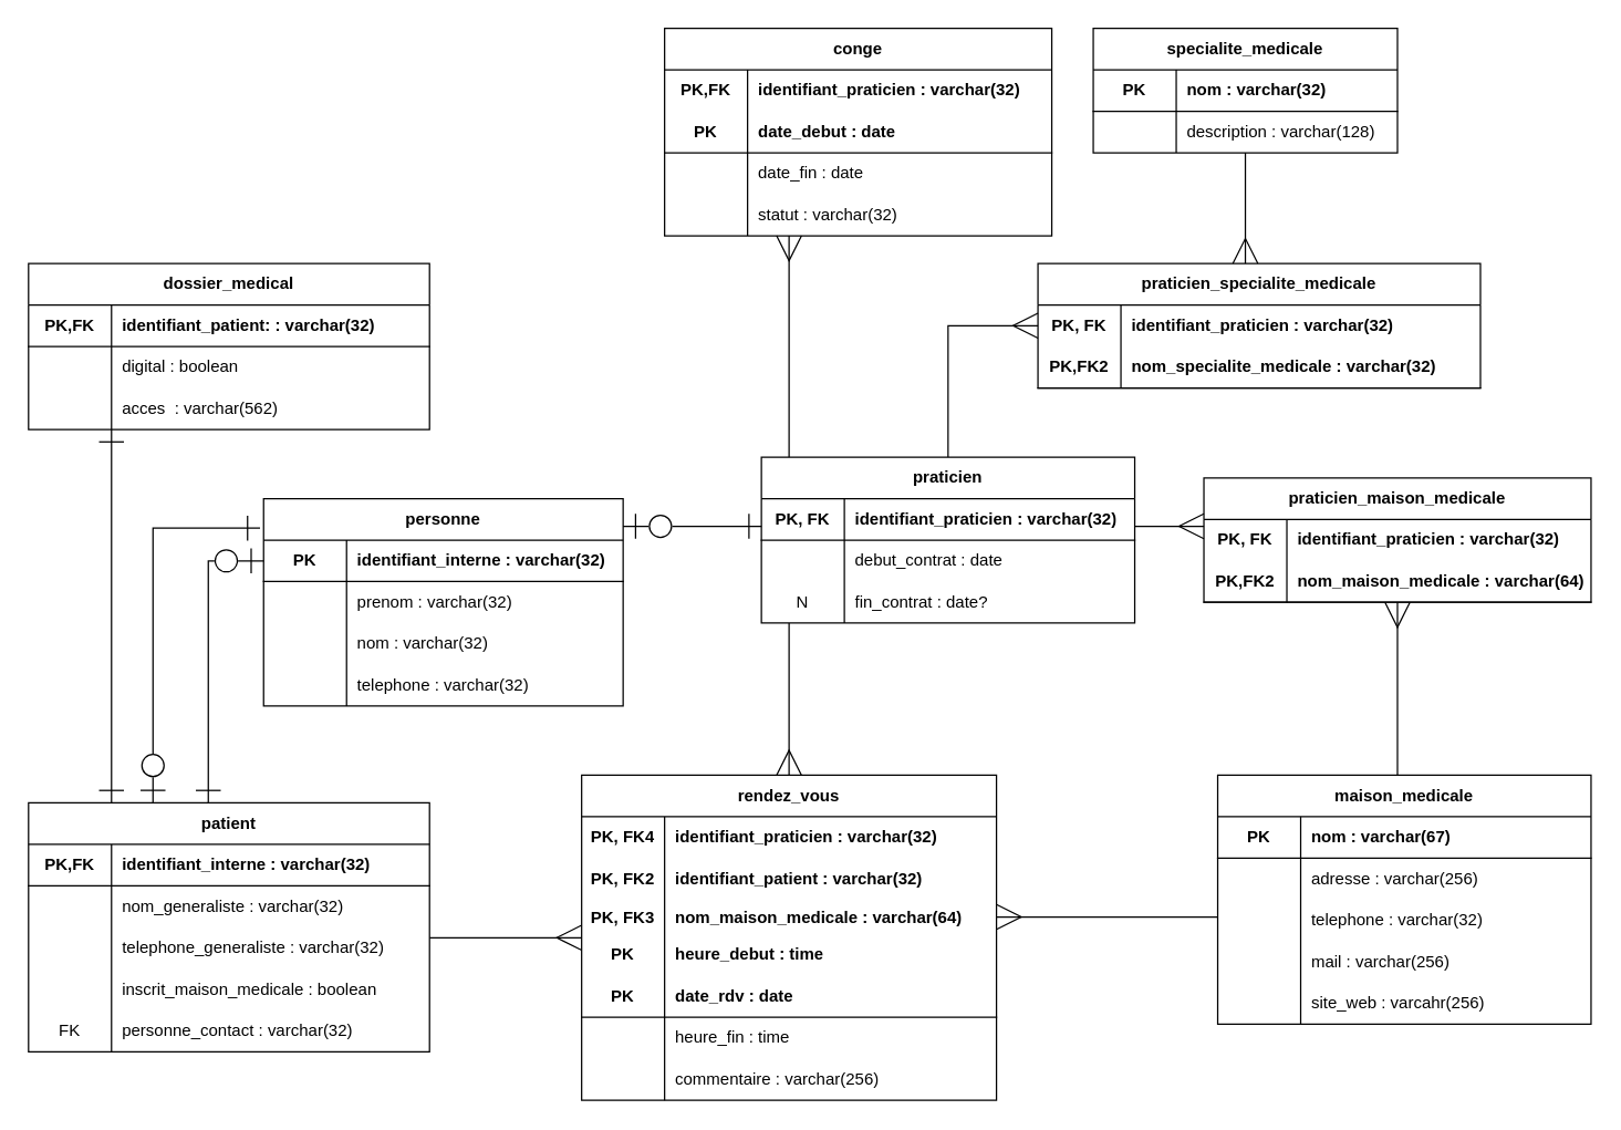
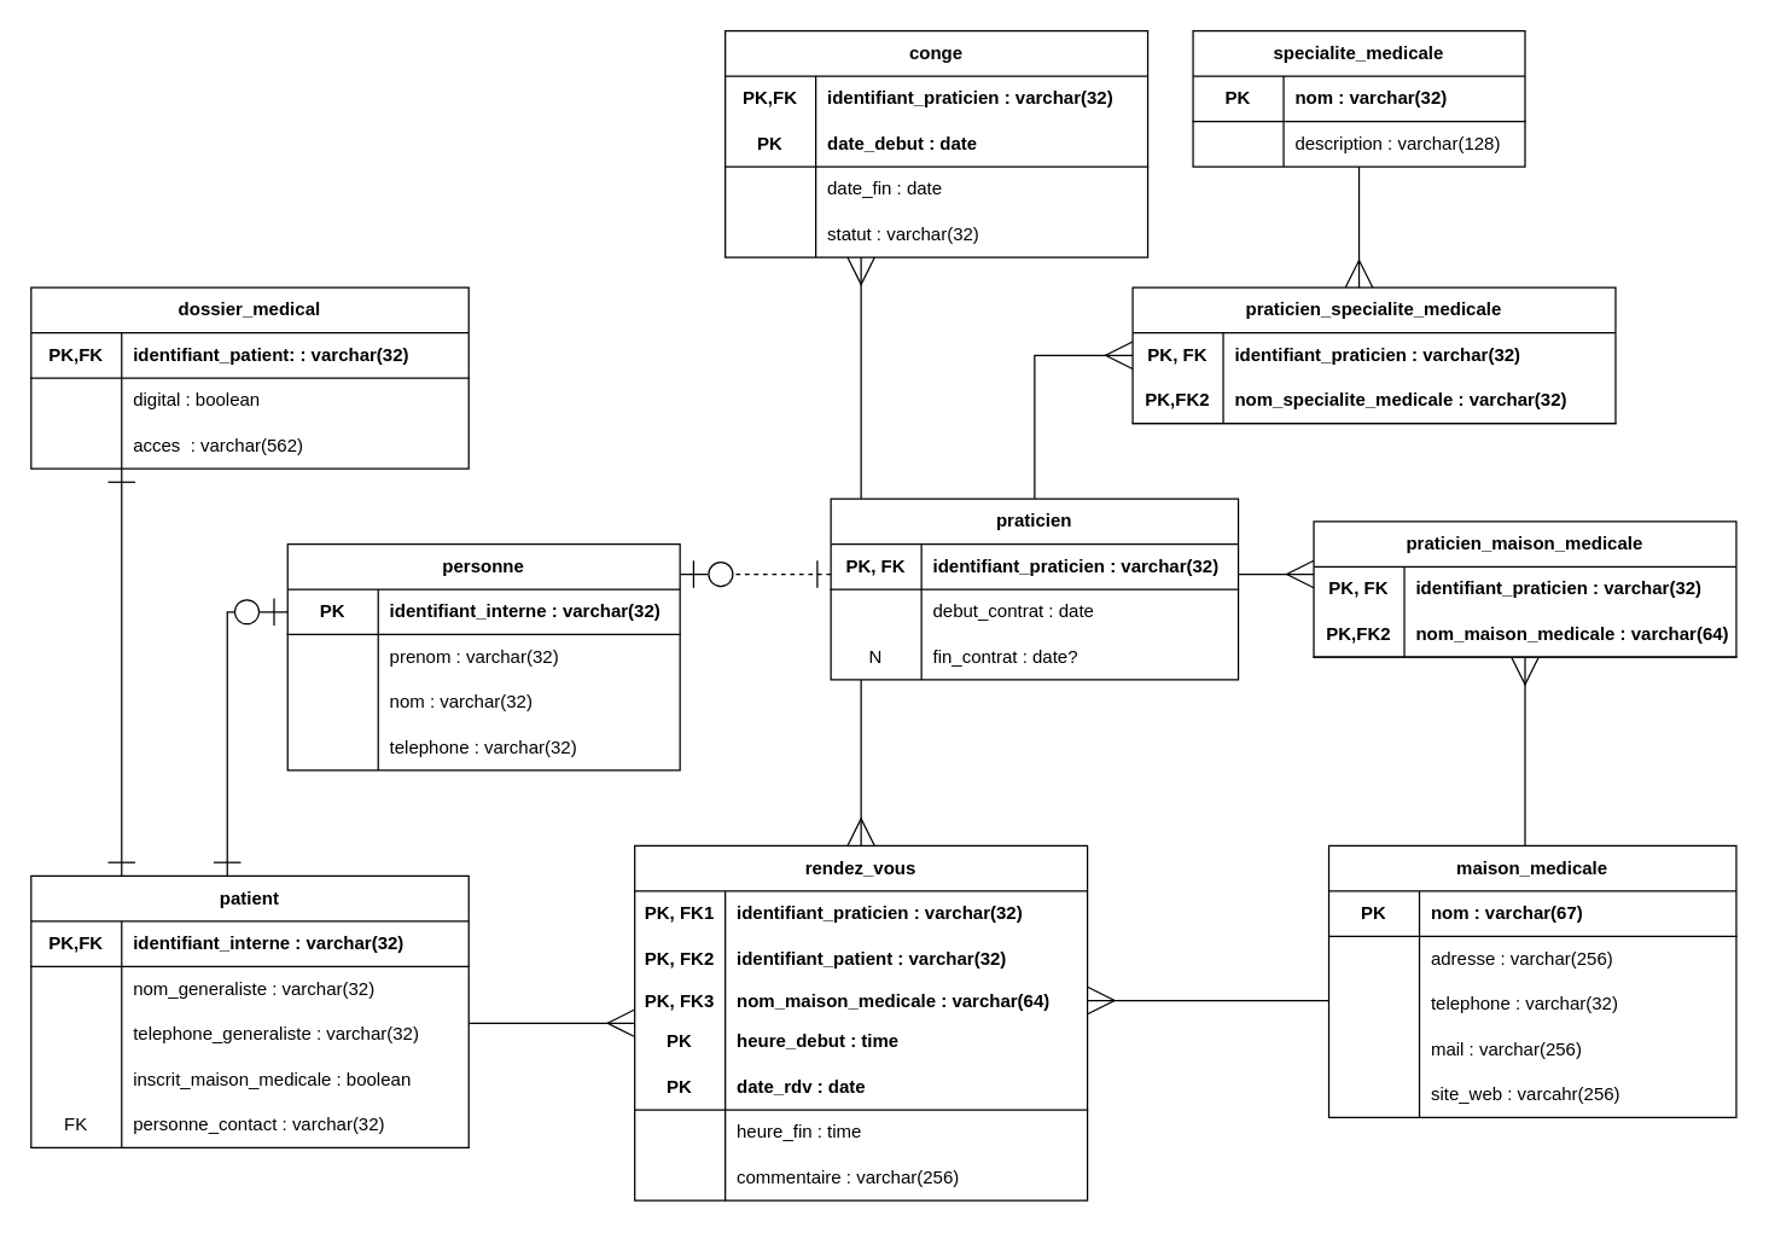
- <mxCell id="127" style="edgeStyle=orthogonalEdgeStyle;rounded=0;orthogonalLoop=1;jettySize=auto;html=1;startArrow=ERone;startFill=0;endArrow=ERzeroToOne;endFill=0;endSize=16;startSize=16;" parent="1" source="15" target="48" edge="1"><mxGeometry relative="1" as="geometry"><Array as="points"><mxPoint x="500" y="380" /><mxPoint x="500" y="380" /></Array></mxGeometry></mxCell>
+ <mxCell id="127" style="edgeStyle=orthogonalEdgeStyle;rounded=0;orthogonalLoop=1;jettySize=auto;html=1;startArrow=ERone;startFill=0;endArrow=ERzeroToOne;endFill=0;endSize=16;startSize=16;dashed=1;" parent="1" source="15" target="48" edge="1"><mxGeometry relative="1" as="geometry"><Array as="points"><mxPoint x="500" y="380" /><mxPoint x="500" y="380" /></Array></mxGeometry></mxCell>
- <mxCell id="129" style="edgeStyle=orthogonalEdgeStyle;rounded=0;orthogonalLoop=1;jettySize=auto;html=1;entryX=-0.01;entryY=0.142;entryDx=0;entryDy=0;entryPerimeter=0;startArrow=ERzeroToOne;startFill=0;endArrow=ERone;endFill=0;endSize=16;startSize=16;" parent="1" source="32" target="48" edge="1"><mxGeometry relative="1" as="geometry"><Array as="points"><mxPoint x="110" y="381" /></Array></mxGeometry></mxCell>
- <mxCell id="103" value="PK, FK4" style="shape=partialRectangle;connectable=0;fillColor=none;top=0;left=0;bottom=0;right=0;fontStyle=1;overflow=hidden;html=1;whiteSpace=wrap;strokeColor=default;swimlaneLine=1;" parent="102" vertex="1"><mxGeometry width="60" height="30" as="geometry"><mxRectangle width="60" height="30" as="alternateBounds" /></mxGeometry></mxCell>
+ <mxCell id="103" value="PK, FK1" style="shape=partialRectangle;connectable=0;fillColor=none;top=0;left=0;bottom=0;right=0;fontStyle=1;overflow=hidden;html=1;whiteSpace=wrap;strokeColor=default;swimlaneLine=1;" parent="102" vertex="1"><mxGeometry width="60" height="30" as="geometry"><mxRectangle width="60" height="30" as="alternateBounds" /></mxGeometry></mxCell>
